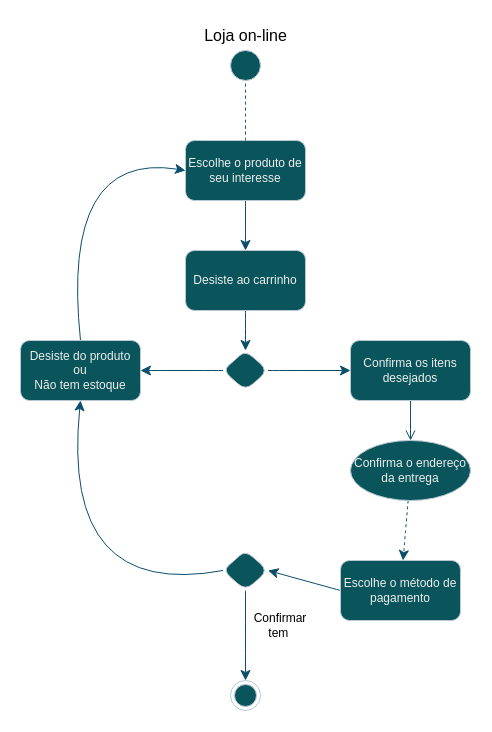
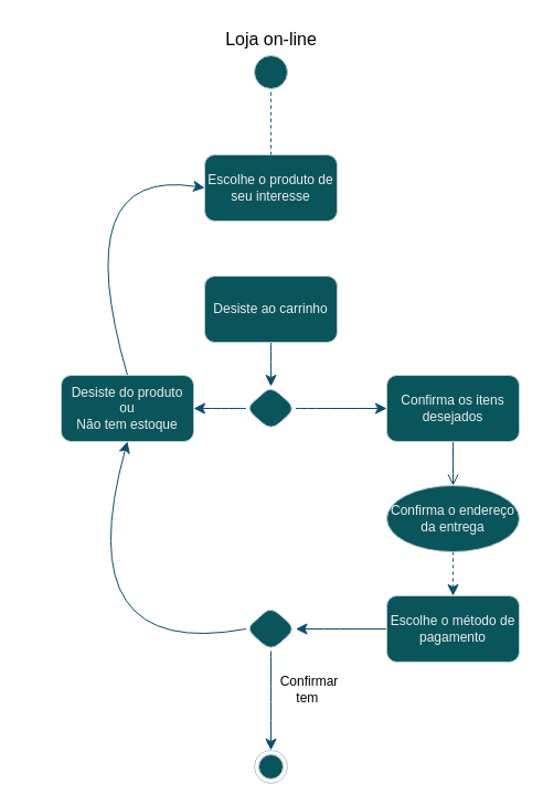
- <mxCell id="3" style="edgeStyle=none;curved=1;rounded=0;orthogonalLoop=1;jettySize=auto;html=1;exitX=0.5;exitY=1;exitDx=0;exitDy=0;entryX=0.5;entryY=0;entryDx=0;entryDy=0;strokeColor=#0B4D6A;fontSize=12;startSize=8;endSize=8;" edge="1" parent="1" source="4" target="11"><mxGeometry relative="1" as="geometry" /></mxCell>
- <mxCell id="13" value="Desiste do produto&lt;div&gt;ou&lt;/div&gt;&lt;div&gt;Não tem estoque&lt;/div&gt;" style="whiteSpace=wrap;html=1;fillColor=#09555B;strokeColor=#BAC8D3;fontColor=#EEEEEE;rounded=1;labelBackgroundColor=none;" vertex="1" parent="1"><mxGeometry x="20" y="340" width="120" height="60" as="geometry" /></mxCell>
+ <mxCell id="13" value="Desiste do produto&lt;div&gt;ou&lt;/div&gt;&lt;div&gt;Não tem estoque&lt;/div&gt;" style="whiteSpace=wrap;html=1;fillColor=#09555B;strokeColor=#BAC8D3;fontColor=#EEEEEE;rounded=1;labelBackgroundColor=none;" vertex="1" parent="1"><mxGeometry x="55" y="340" width="120" height="60" as="geometry" /></mxCell>
- <mxCell id="19" value="Escolhe o método de pagamento" style="whiteSpace=wrap;html=1;fillColor=#09555B;strokeColor=#BAC8D3;fontColor=#EEEEEE;rounded=1;labelBackgroundColor=none;" vertex="1" parent="1"><mxGeometry x="340" y="560" width="120" height="60" as="geometry" /></mxCell>
+ <mxCell id="19" value="Escolhe o método de pagamento" style="whiteSpace=wrap;html=1;fillColor=#09555B;strokeColor=#BAC8D3;fontColor=#EEEEEE;rounded=1;labelBackgroundColor=none;" vertex="1" parent="1"><mxGeometry x="350" y="540" width="120" height="60" as="geometry" /></mxCell>
